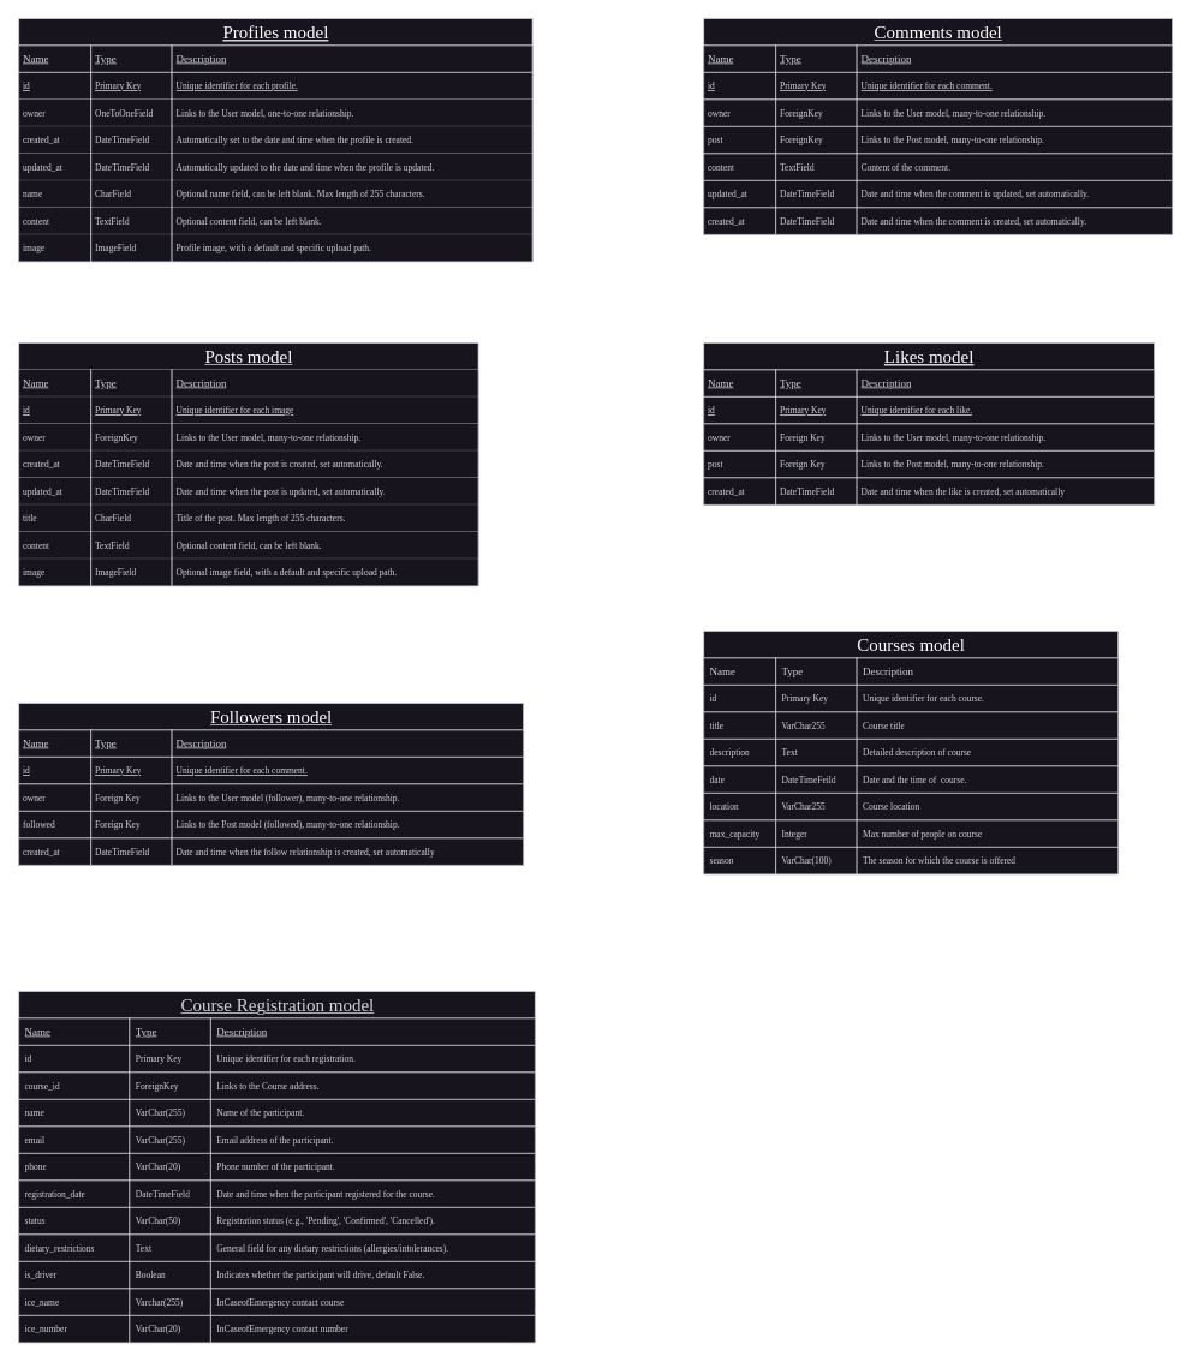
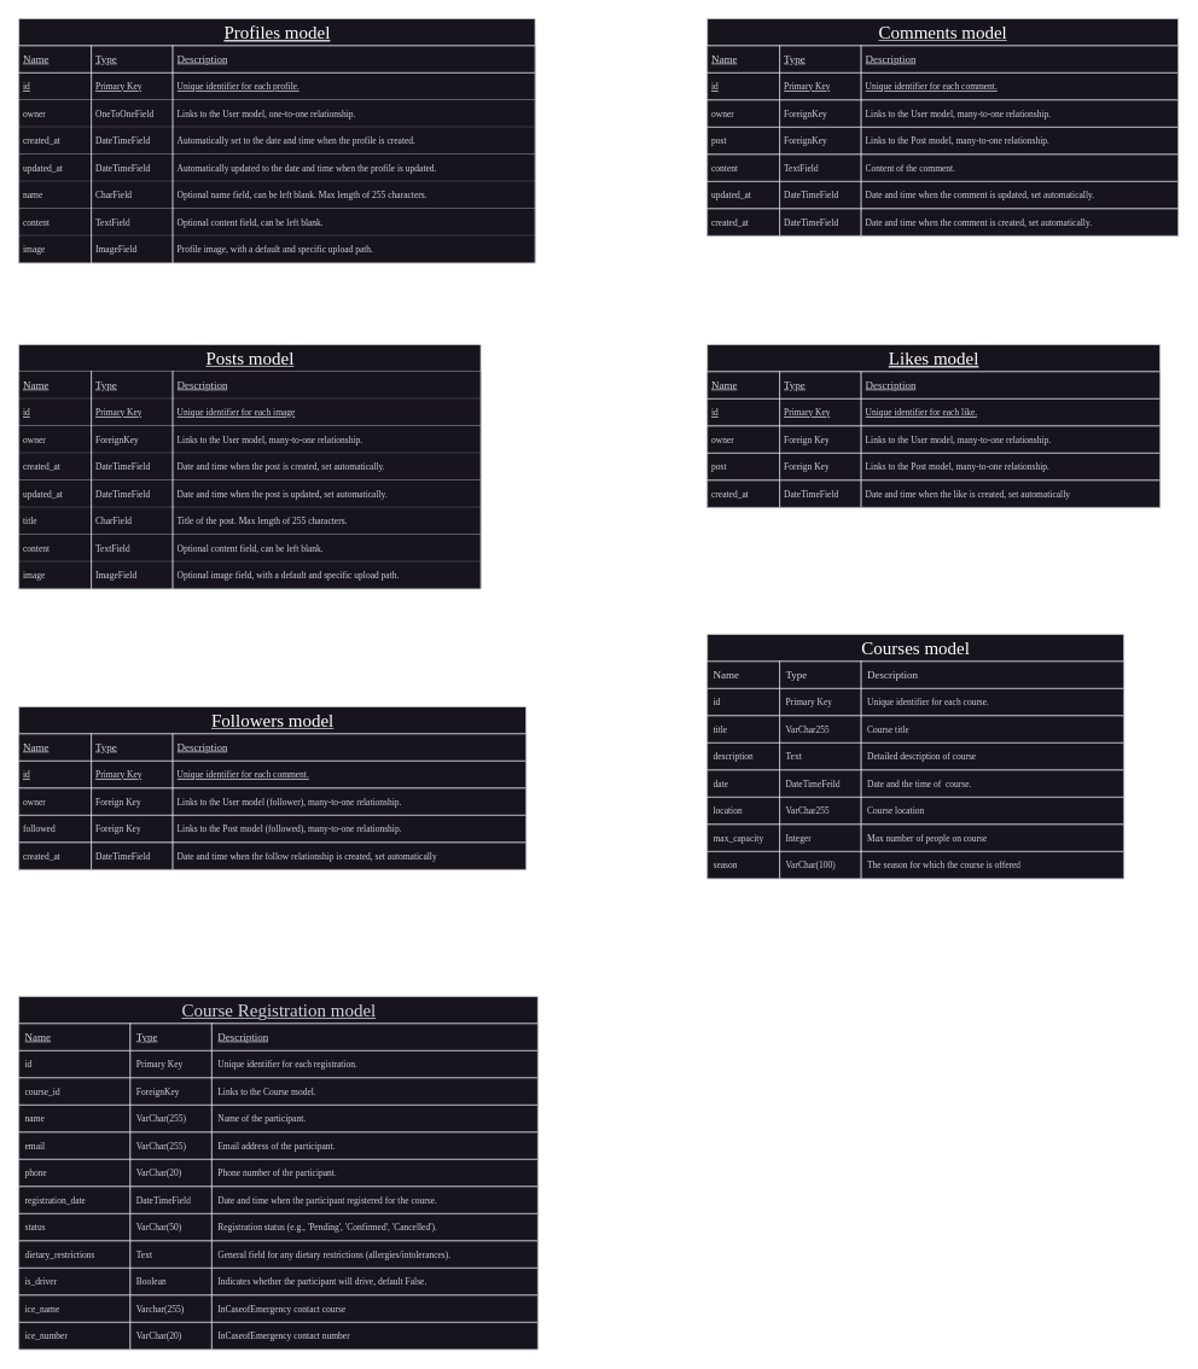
- <mxCell id="184" value="Links to the Course address." style="shape=partialRectangle;connectable=1;fillColor=#18141D;top=1;left=1;bottom=1;right=1;align=left;spacingLeft=5;overflow=hidden;fontSize=10;fontFamily=Verdana;verticalAlign=middle;labelBackgroundColor=#18141D;movable=1;resizable=1;rotatable=1;deletable=1;editable=1;strokeColor=#D1D5DB;fontColor=#d1d5db;html=1;labelBorderColor=none;strokeWidth=1;" vertex="1" parent="181"><mxGeometry x="213" width="360" height="30" as="geometry"><mxRectangle width="360" height="30" as="alternateBounds" /></mxGeometry></mxCell>
+ <mxCell id="184" value="Links to the Course model." style="shape=partialRectangle;connectable=1;fillColor=#18141D;top=1;left=1;bottom=1;right=1;align=left;spacingLeft=5;overflow=hidden;fontSize=10;fontFamily=Verdana;verticalAlign=middle;labelBackgroundColor=#18141D;movable=1;resizable=1;rotatable=1;deletable=1;editable=1;strokeColor=#D1D5DB;fontColor=#d1d5db;html=1;labelBorderColor=none;strokeWidth=1;" vertex="1" parent="181"><mxGeometry x="213" width="360" height="30" as="geometry"><mxRectangle width="360" height="30" as="alternateBounds" /></mxGeometry></mxCell>
